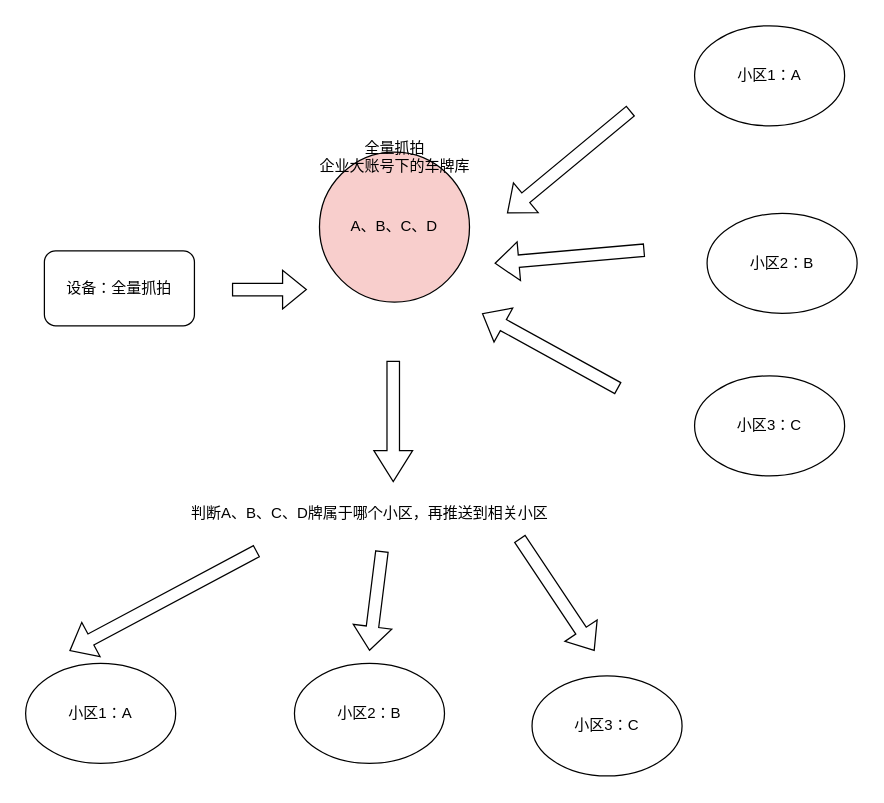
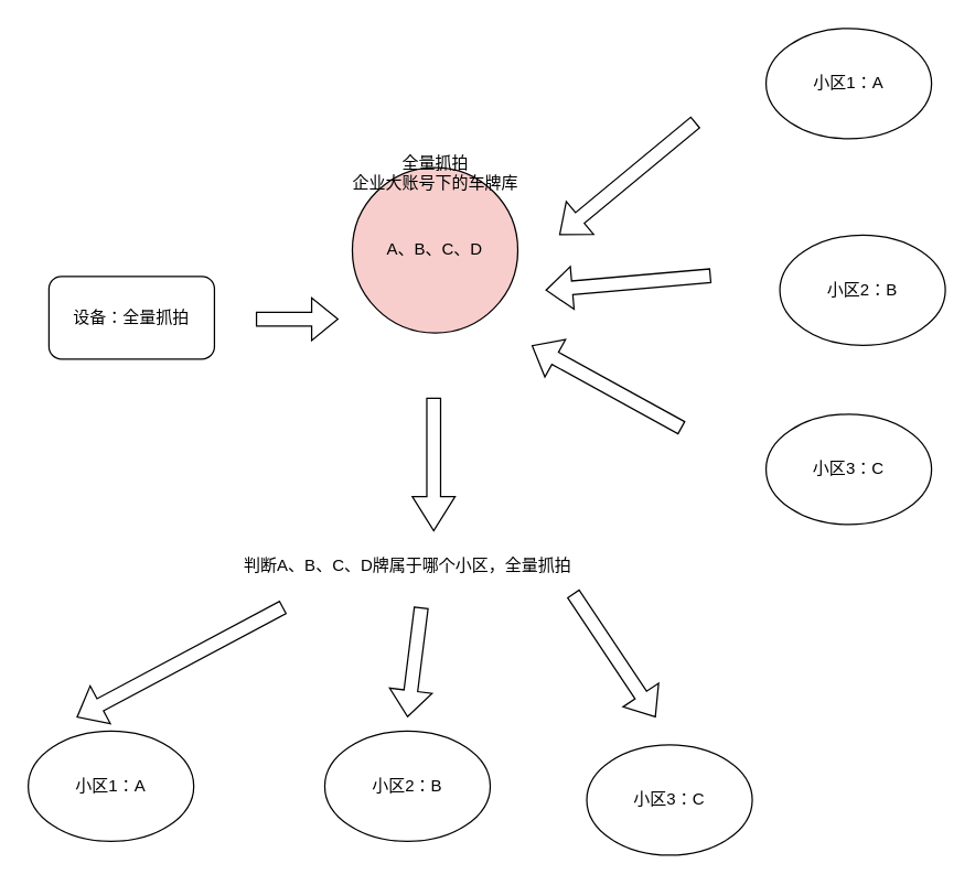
- <mxCell id="13" value="判断A、B、C、D牌属于哪个小区，再推送到相关小区" style="text;html=1;align=center;verticalAlign=middle;resizable=0;points=[];autosize=1;strokeColor=none;fillColor=none;" vertex="1" parent="1"><mxGeometry x="140" y="395" width="310" height="30" as="geometry" /></mxCell>
+ <mxCell id="13" value="判断A、B、C、D牌属于哪个小区，全量抓拍" style="text;html=1;align=center;verticalAlign=middle;resizable=0;points=[];autosize=1;strokeColor=none;fillColor=none;" vertex="1" parent="1"><mxGeometry x="140" y="395" width="310" height="30" as="geometry" /></mxCell>
